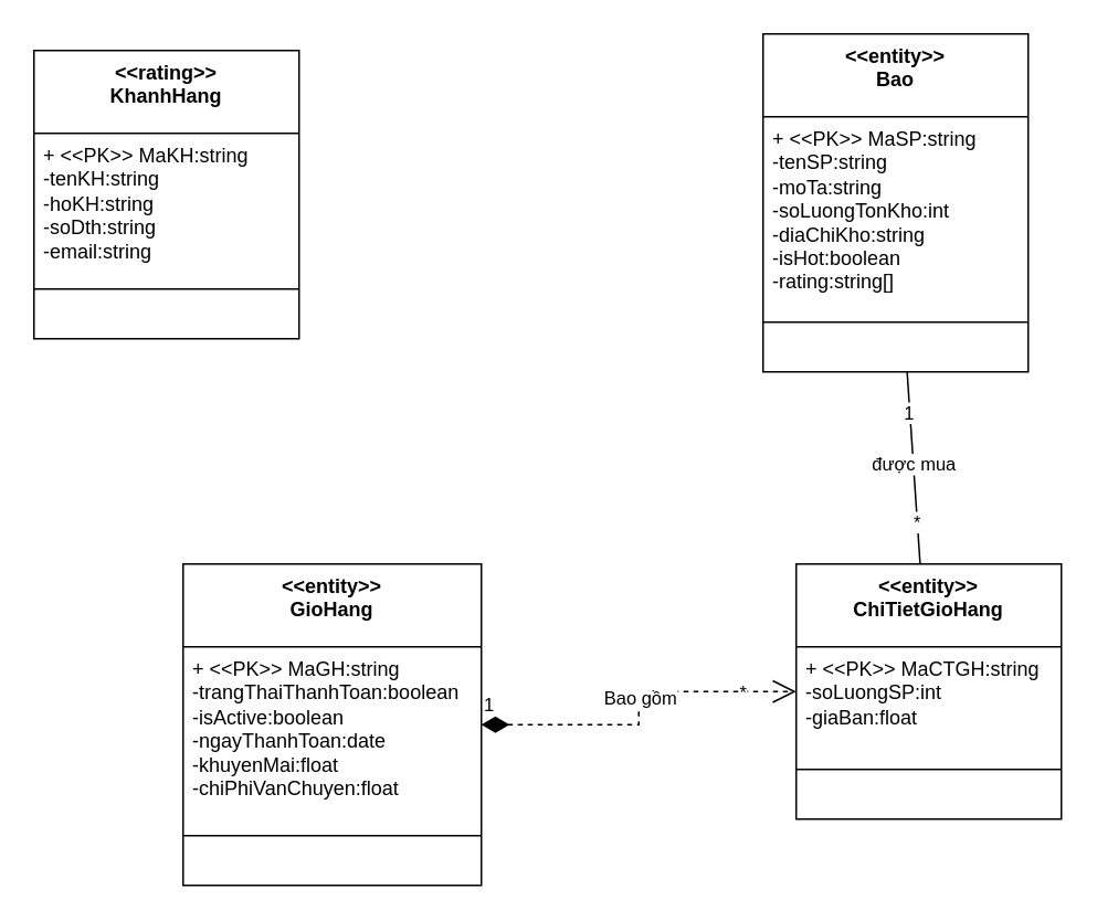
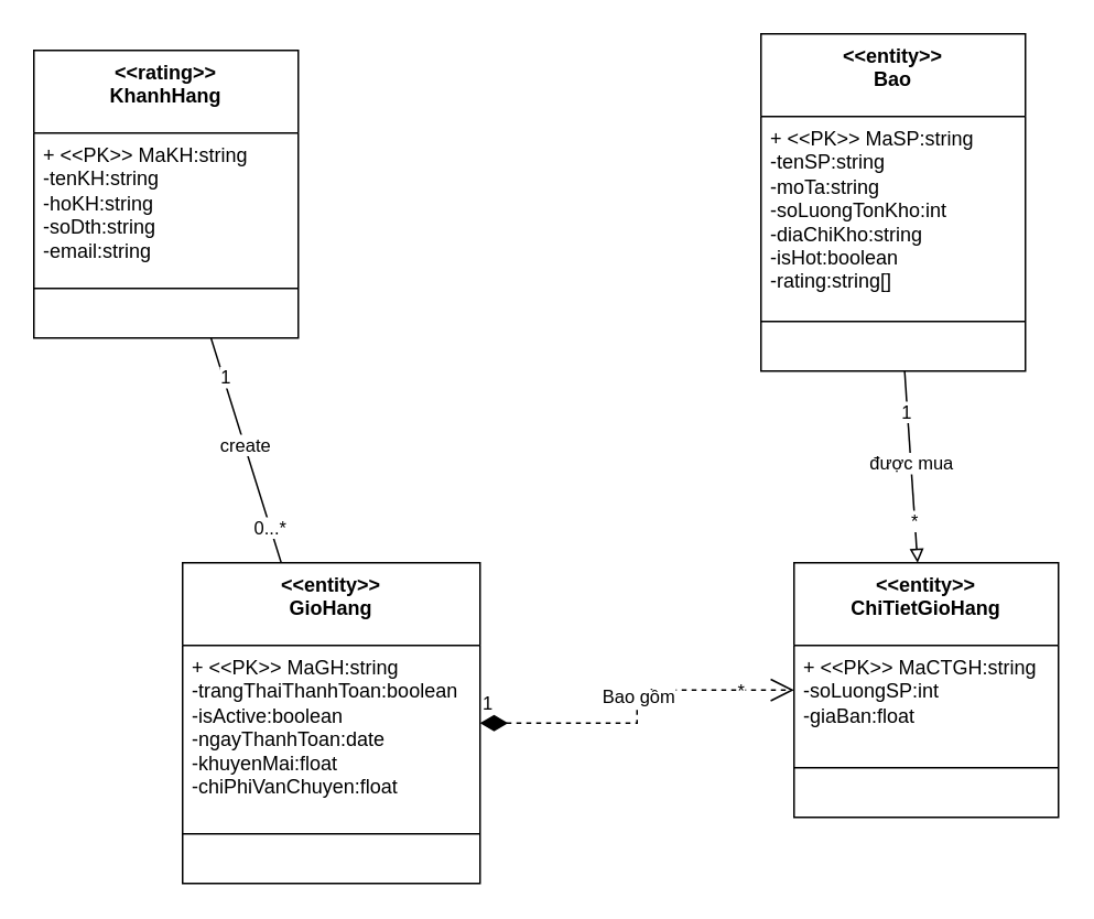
+ <mxCell id="14" style="rounded=0;orthogonalLoop=1;jettySize=auto;html=1;endArrow=none;endFill=0;" edge="1" parent="1" source="2" target="10"><mxGeometry relative="1" as="geometry" /></mxCell>
+ <mxCell id="15" value="create" style="edgeLabel;html=1;align=center;verticalAlign=middle;resizable=0;points=[];fontFamily=Helvetica;fontSize=11;fontColor=default;labelBackgroundColor=default;" vertex="1" connectable="0" parent="14"><mxGeometry x="-0.048" relative="1" as="geometry"><mxPoint as="offset" /></mxGeometry></mxCell>
+ <mxCell id="16" value="0...*" style="edgeLabel;html=1;align=center;verticalAlign=middle;resizable=0;points=[];fontFamily=Helvetica;fontSize=11;fontColor=default;labelBackgroundColor=default;" vertex="1" connectable="0" parent="14"><mxGeometry x="0.679" relative="1" as="geometry"><mxPoint as="offset" /></mxGeometry></mxCell>
+ <mxCell id="17" value="1" style="edgeLabel;html=1;align=center;verticalAlign=middle;resizable=0;points=[];fontFamily=Helvetica;fontSize=11;fontColor=default;labelBackgroundColor=default;" vertex="1" connectable="0" parent="14"><mxGeometry x="-0.651" y="1" relative="1" as="geometry"><mxPoint as="offset" /></mxGeometry></mxCell>
- <mxCell id="25" style="edgeStyle=none;rounded=0;orthogonalLoop=1;jettySize=auto;html=1;strokeColor=default;align=center;verticalAlign=middle;fontFamily=Helvetica;fontSize=11;fontColor=default;labelBackgroundColor=default;endArrow=none;endFill=0;" edge="1" parent="1" source="6" target="18"><mxGeometry relative="1" as="geometry" /></mxCell>
+ <mxCell id="25" style="edgeStyle=none;rounded=0;orthogonalLoop=1;jettySize=auto;html=1;strokeColor=default;align=center;verticalAlign=middle;fontFamily=Helvetica;fontSize=11;fontColor=default;labelBackgroundColor=default;endArrow=block;endFill=0;" edge="1" parent="1" source="6" target="18"><mxGeometry relative="1" as="geometry" /></mxCell>
